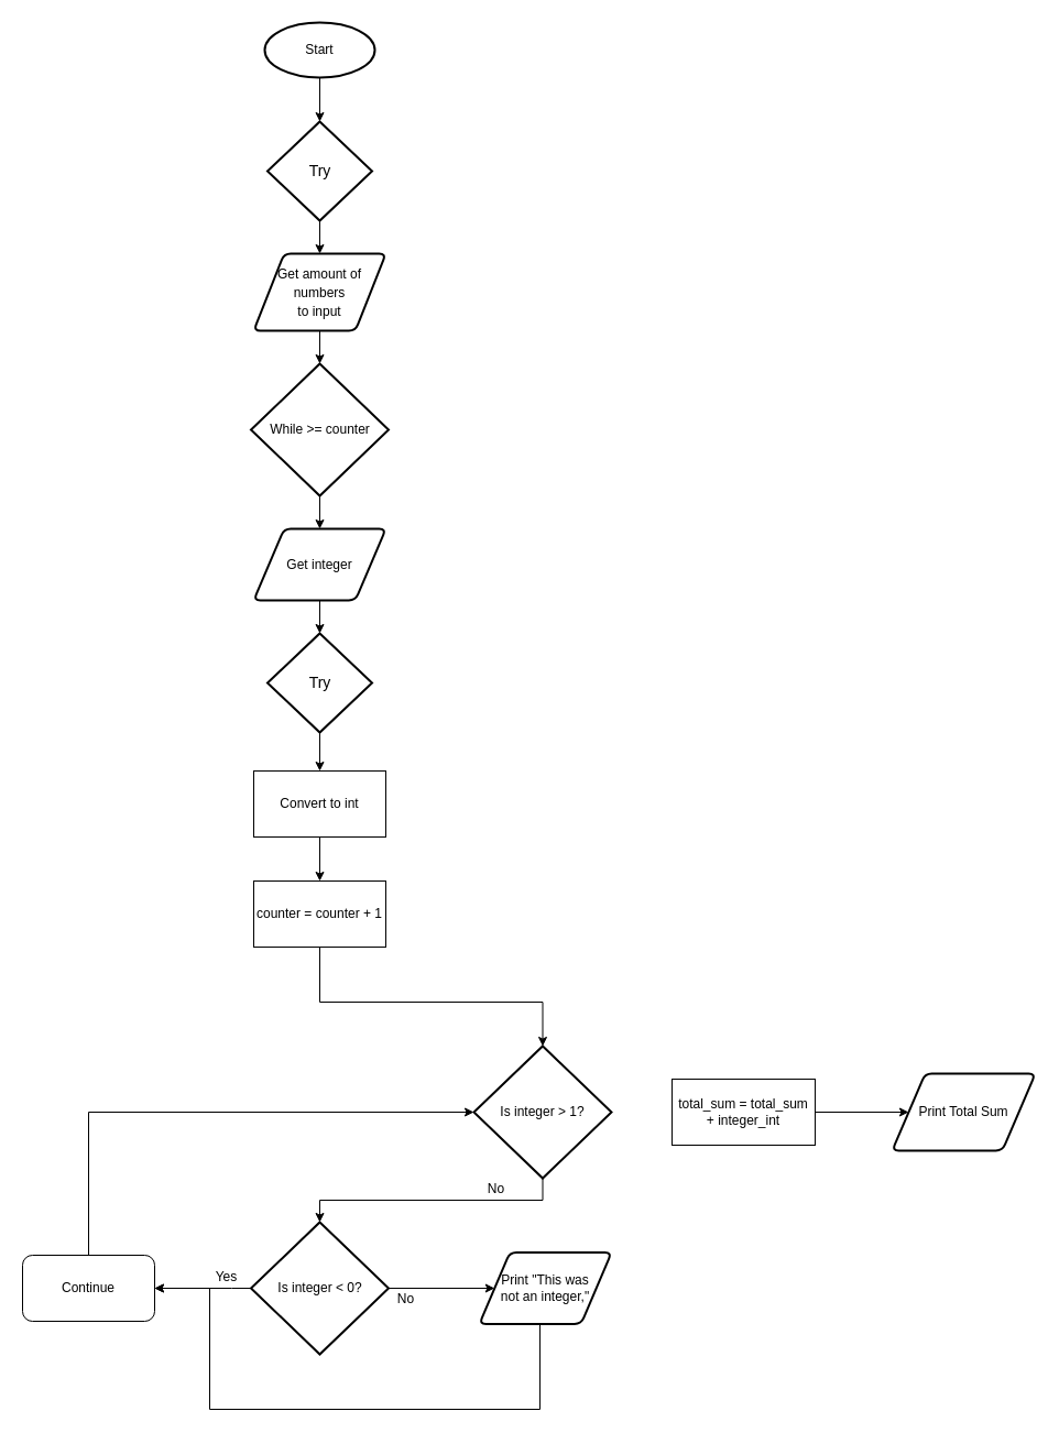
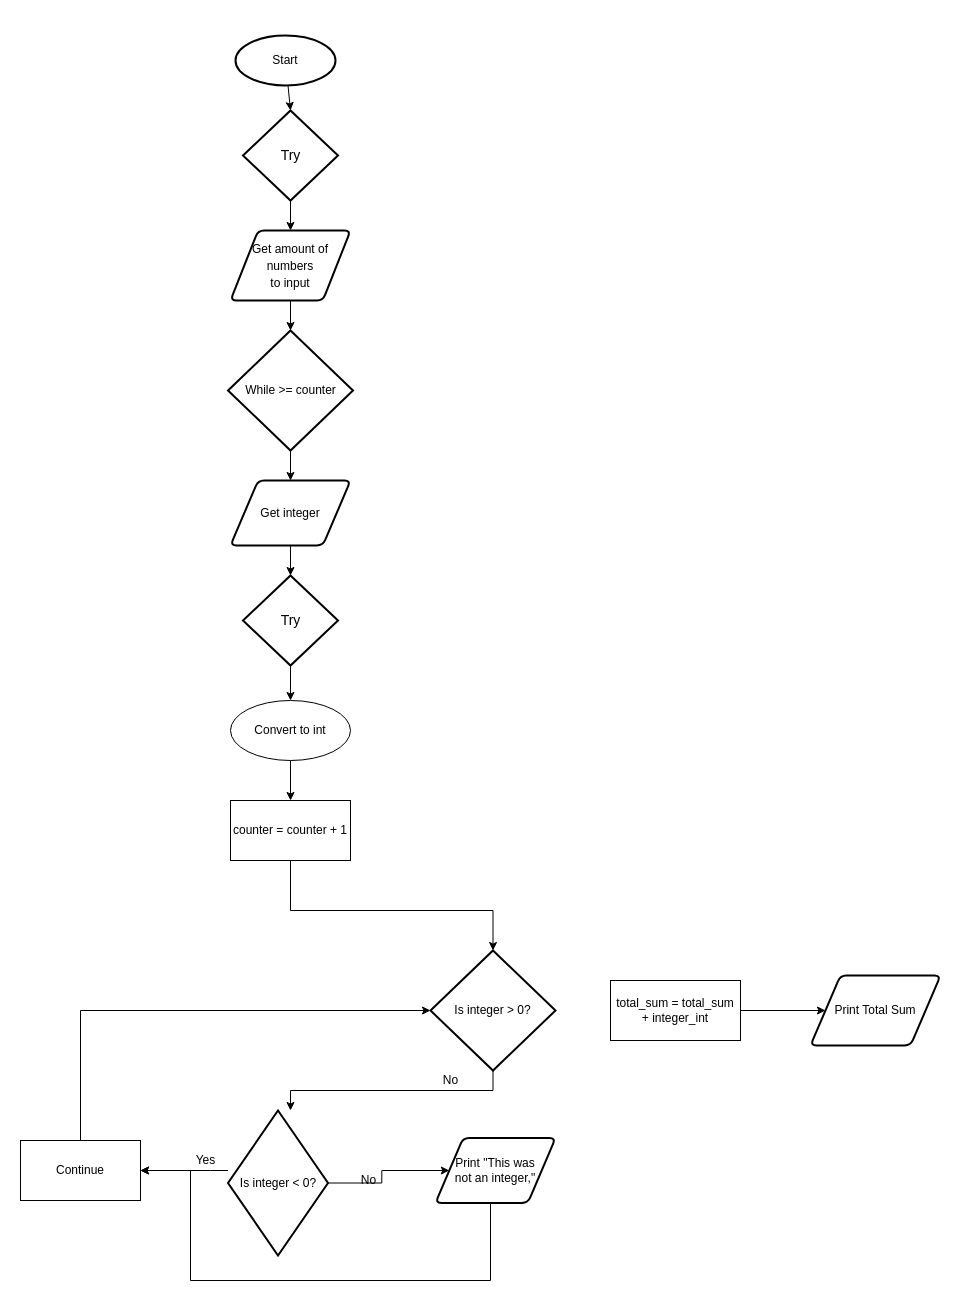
- <mxCell id="3" value="Start" style="strokeWidth=2;html=1;shape=mxgraph.flowchart.start_2;whiteSpace=wrap;" vertex="1" parent="1"><mxGeometry x="240" y="20" width="100" height="50" as="geometry" /></mxCell>
+ <mxCell id="3" value="Start" style="strokeWidth=2;html=1;shape=mxgraph.flowchart.start_2;whiteSpace=wrap;" vertex="1" parent="1"><mxGeometry x="235" y="35" width="100" height="50" as="geometry" /></mxCell>
- <mxCell id="13" value="Convert to int" style="whiteSpace=wrap;html=1;fontSize=12;" vertex="1" parent="1"><mxGeometry x="230" y="700" width="120" height="60" as="geometry" /></mxCell>
+ <mxCell id="13" value="Convert to int" style="ellipse;whiteSpace=wrap;html=1;fontSize=12;" vertex="1" parent="1"><mxGeometry x="230" y="700" width="120" height="60" as="geometry" /></mxCell>
- <mxCell id="19" value="Is integer &amp;gt; 1?" style="strokeWidth=2;html=1;shape=mxgraph.flowchart.decision;whiteSpace=wrap;" vertex="1" parent="1"><mxGeometry x="430" y="950" width="125" height="120" as="geometry" /></mxCell>
+ <mxCell id="19" value="Is integer &amp;gt; 0?" style="strokeWidth=2;html=1;shape=mxgraph.flowchart.decision;whiteSpace=wrap;" vertex="1" parent="1"><mxGeometry x="430" y="950" width="125" height="120" as="geometry" /></mxCell>
- <mxCell id="24" value="Continue" style="whiteSpace=wrap;html=1;fontSize=12;rounded=1;" vertex="1" parent="1"><mxGeometry x="20" y="1140" width="120" height="60" as="geometry" /></mxCell>
+ <mxCell id="24" value="Continue" style="whiteSpace=wrap;html=1;fontSize=12;" vertex="1" parent="1"><mxGeometry x="20" y="1140" width="120" height="60" as="geometry" /></mxCell>
- <mxCell id="22" value="Is integer &amp;lt; 0?" style="strokeWidth=2;html=1;shape=mxgraph.flowchart.decision;whiteSpace=wrap;" vertex="1" parent="1"><mxGeometry x="227.5" y="1110" width="125" height="120" as="geometry" /></mxCell>
+ <mxCell id="22" value="Is integer &amp;lt; 0?" style="strokeWidth=2;html=1;shape=mxgraph.flowchart.decision;whiteSpace=wrap;" vertex="1" parent="1"><mxGeometry x="227.5" y="1110" width="100" height="145" as="geometry" /></mxCell>
